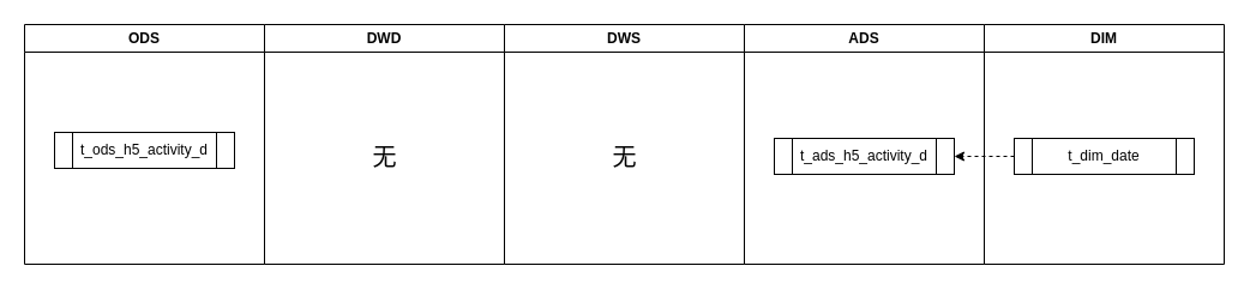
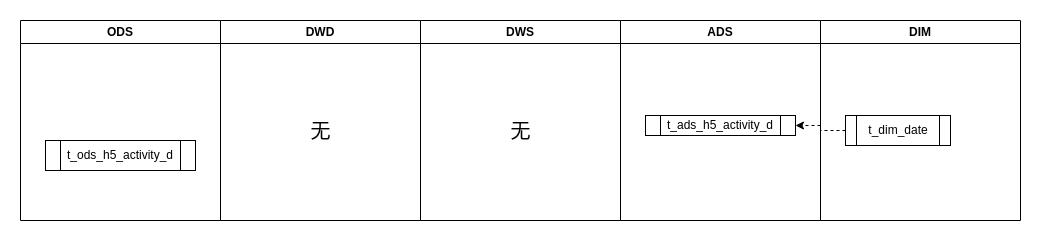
- <mxCell id="3" value="t_ods_h5_activity_d" style="shape=process;whiteSpace=wrap;html=1;backgroundOutline=1;" vertex="1" parent="2"><mxGeometry x="25" y="90" width="150" height="30" as="geometry" /></mxCell>
+ <mxCell id="3" value="t_ods_h5_activity_d" style="shape=process;whiteSpace=wrap;html=1;backgroundOutline=1;" vertex="1" parent="2"><mxGeometry x="25" y="120" width="150" height="30" as="geometry" /></mxCell>
- <mxCell id="9" value="t_ads_h5_activity_d" style="shape=process;whiteSpace=wrap;html=1;backgroundOutline=1;" vertex="1" parent="8"><mxGeometry x="25" y="95" width="150" height="30" as="geometry" /></mxCell>
+ <mxCell id="9" value="t_ads_h5_activity_d" style="shape=process;whiteSpace=wrap;html=1;backgroundOutline=1;" vertex="1" parent="8"><mxGeometry x="25" y="95" width="150" height="20" as="geometry" /></mxCell>
- <mxCell id="11" value="t_dim_date" style="shape=process;whiteSpace=wrap;html=1;backgroundOutline=1;" vertex="1" parent="10"><mxGeometry x="25" y="95" width="150" height="30" as="geometry" /></mxCell>
+ <mxCell id="11" value="t_dim_date" style="shape=process;whiteSpace=wrap;html=1;backgroundOutline=1;" vertex="1" parent="10"><mxGeometry x="25" y="95" width="105" height="30" as="geometry" /></mxCell>
